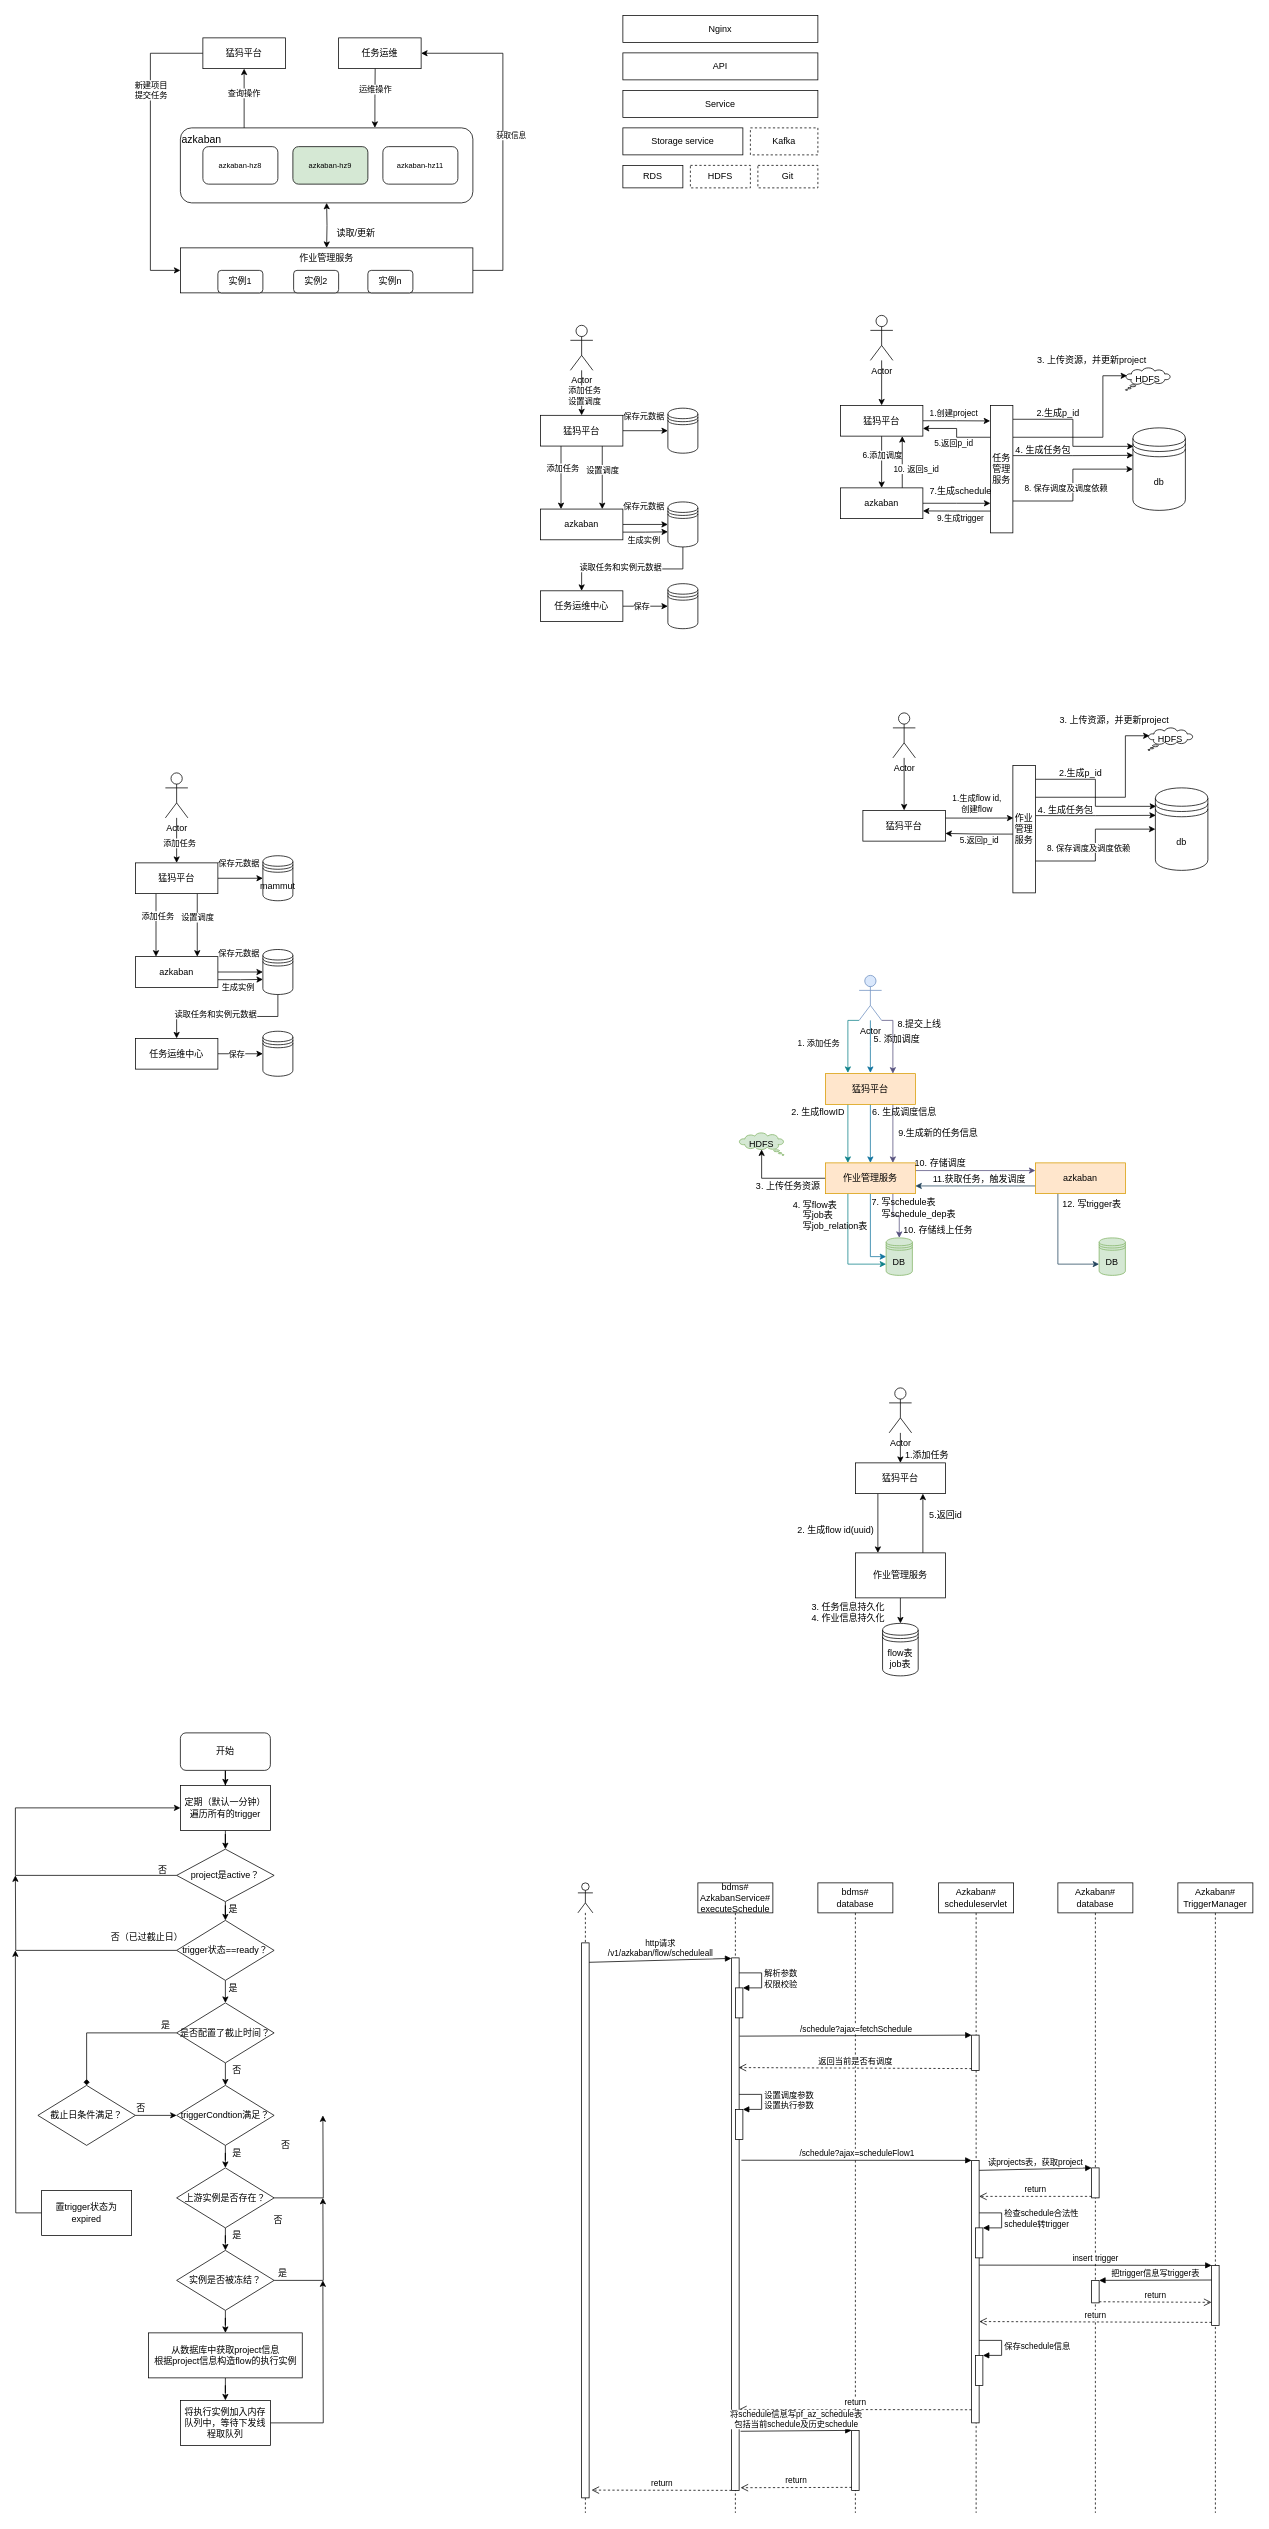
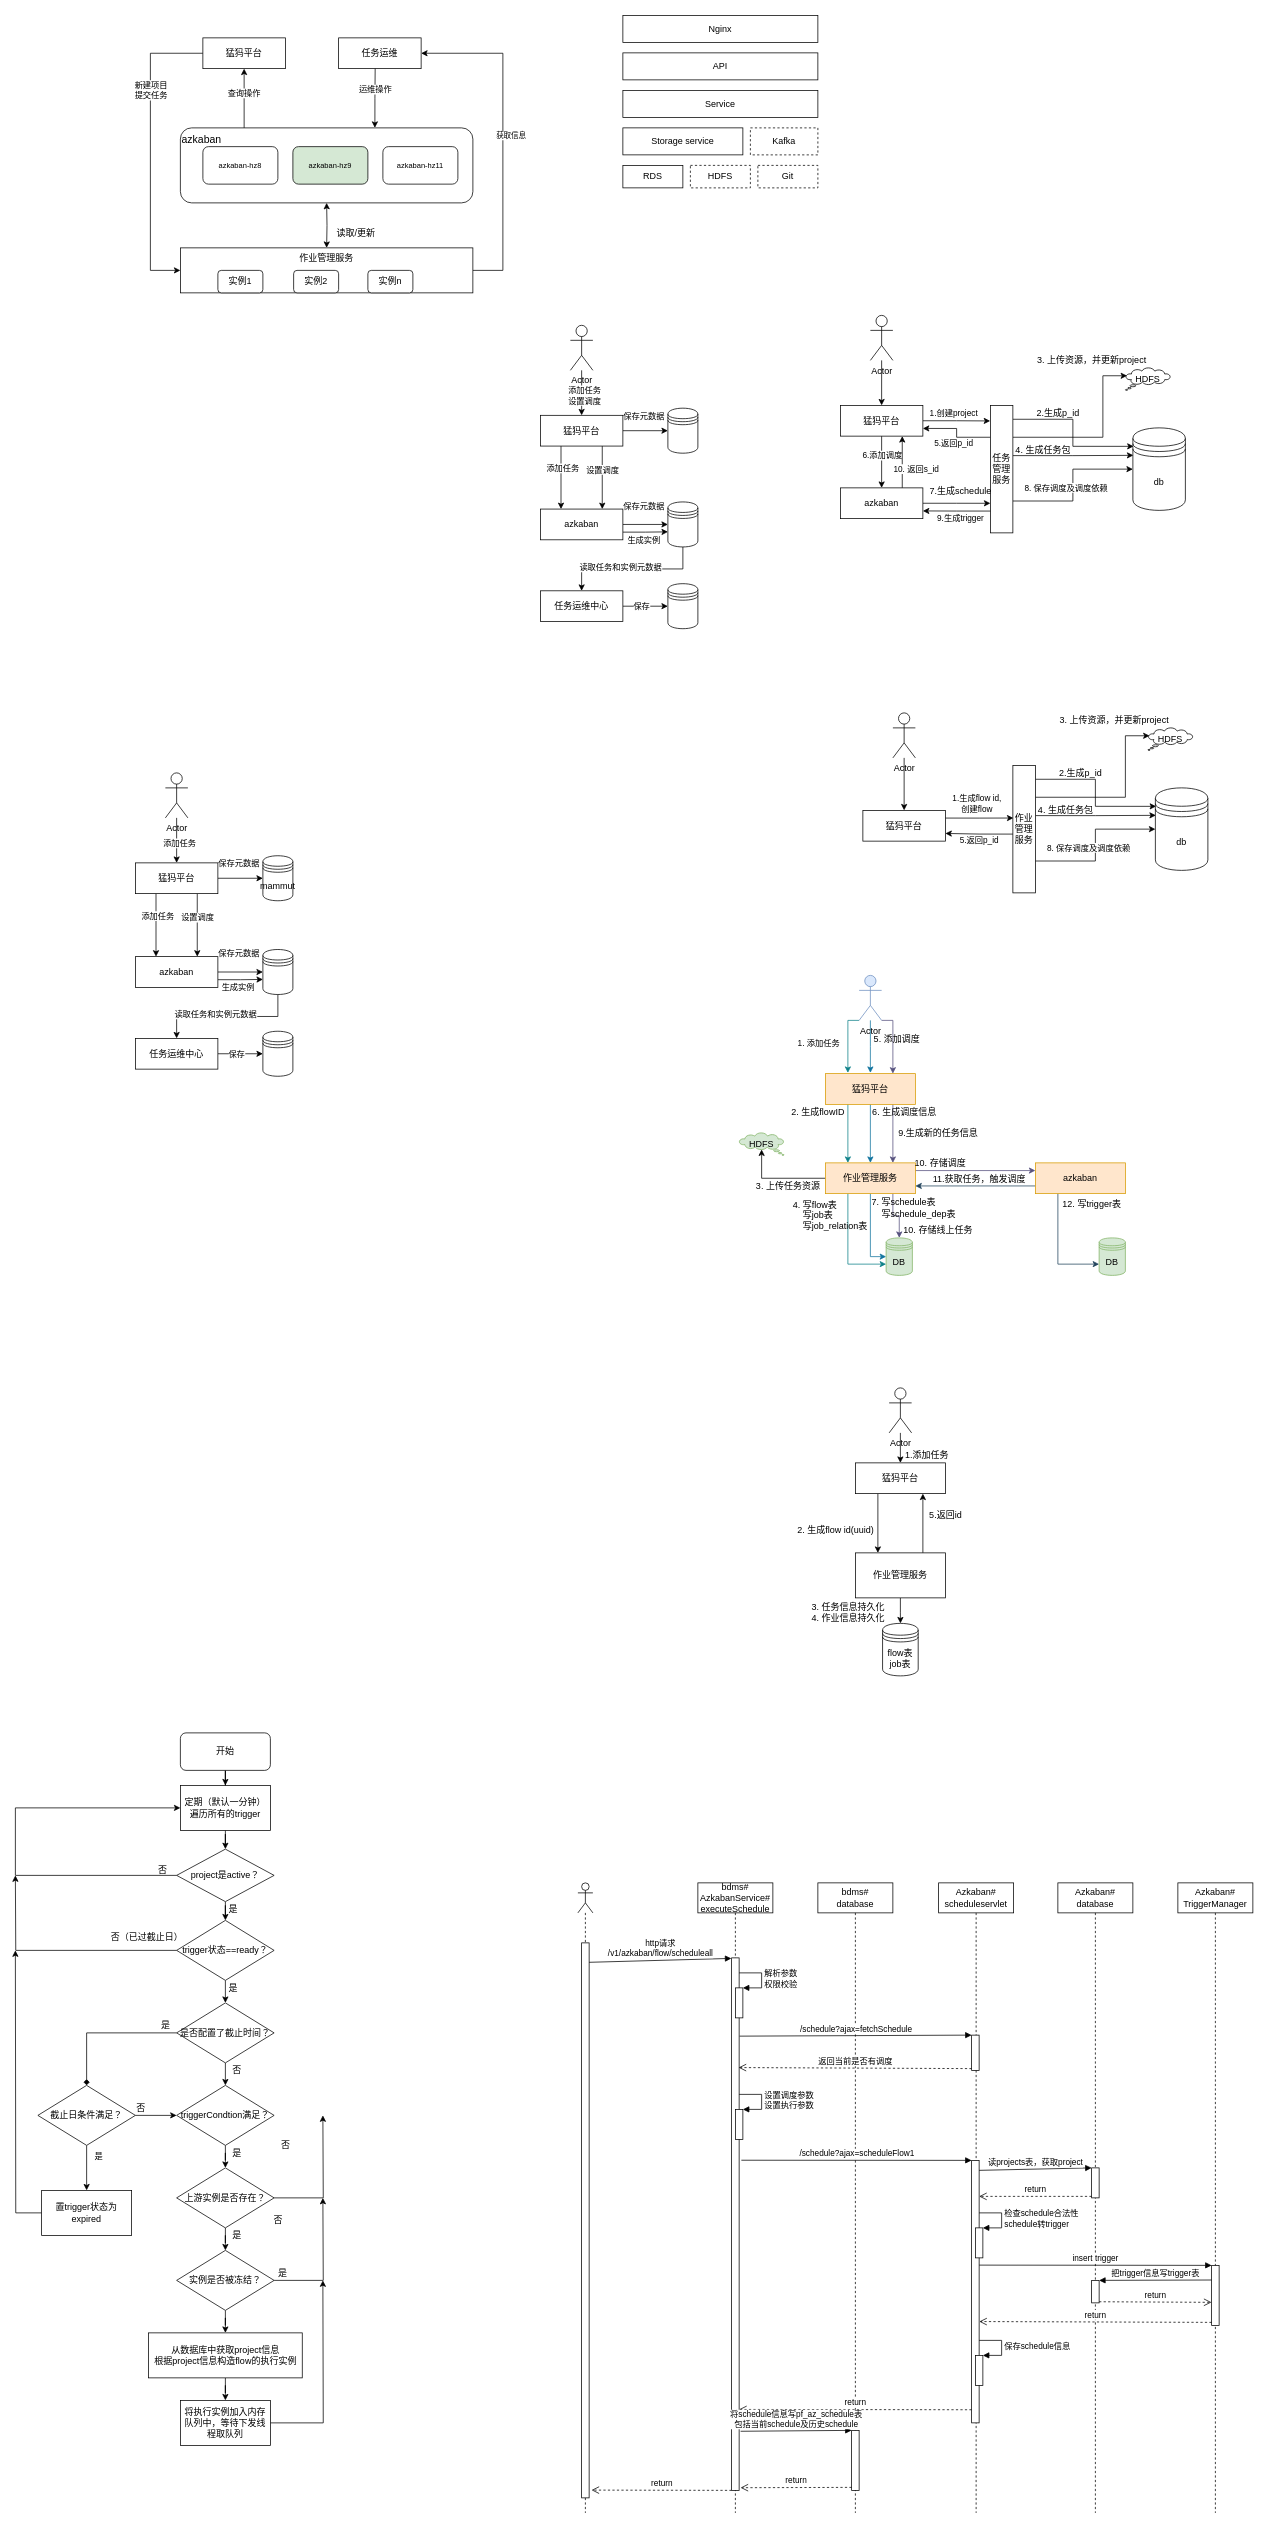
- <mxCell id="163" value="8.提交上线" style="text;html=1;align=center;verticalAlign=middle;resizable=0;points=[];autosize=1;strokeColor=none;fillColor=none;" parent="1" vertex="1"><mxGeometry x="1190" y="1354.5" width="70" height="20" as="geometry" /></mxCell>
+ <mxCell id="180" style="edgeStyle=orthogonalEdgeStyle;rounded=0;orthogonalLoop=1;jettySize=auto;html=1;exitX=0.5;exitY=1;exitDx=0;exitDy=0;" edge="1" parent="1" source="183" target="189"><mxGeometry relative="1" as="geometry" /></mxCell>
+ <mxCell id="181" value="是" style="edgeLabel;html=1;align=center;verticalAlign=middle;resizable=0;points=[];" connectable="0" vertex="1" parent="180"><mxGeometry x="-0.683" y="5" relative="1" as="geometry"><mxPoint x="10" y="4" as="offset" /></mxGeometry></mxCell>
